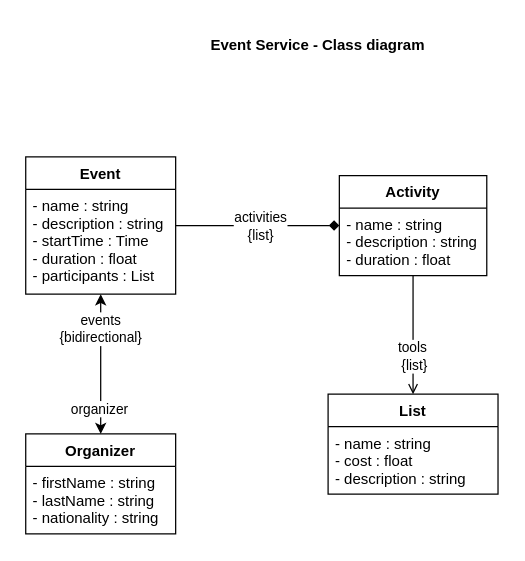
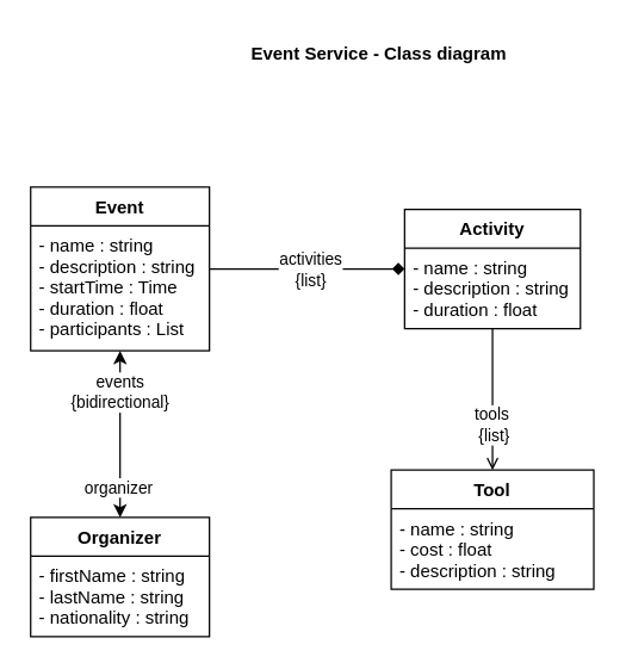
- <mxCell id="15" value="List" style="swimlane;fontStyle=1;align=center;verticalAlign=top;childLayout=stackLayout;horizontal=1;startSize=26;horizontalStack=0;resizeParent=1;resizeParentMax=0;resizeLast=0;collapsible=1;marginBottom=0;rounded=0;sketch=0;swimlaneLine=1;" parent="1" vertex="1"><mxGeometry x="262" y="315" width="136" height="80" as="geometry" /></mxCell>
+ <mxCell id="15" value="Tool" style="swimlane;fontStyle=1;align=center;verticalAlign=top;childLayout=stackLayout;horizontal=1;startSize=26;horizontalStack=0;resizeParent=1;resizeParentMax=0;resizeLast=0;collapsible=1;marginBottom=0;rounded=0;sketch=0;swimlaneLine=1;" parent="1" vertex="1"><mxGeometry x="262" y="315" width="136" height="80" as="geometry" /></mxCell>
